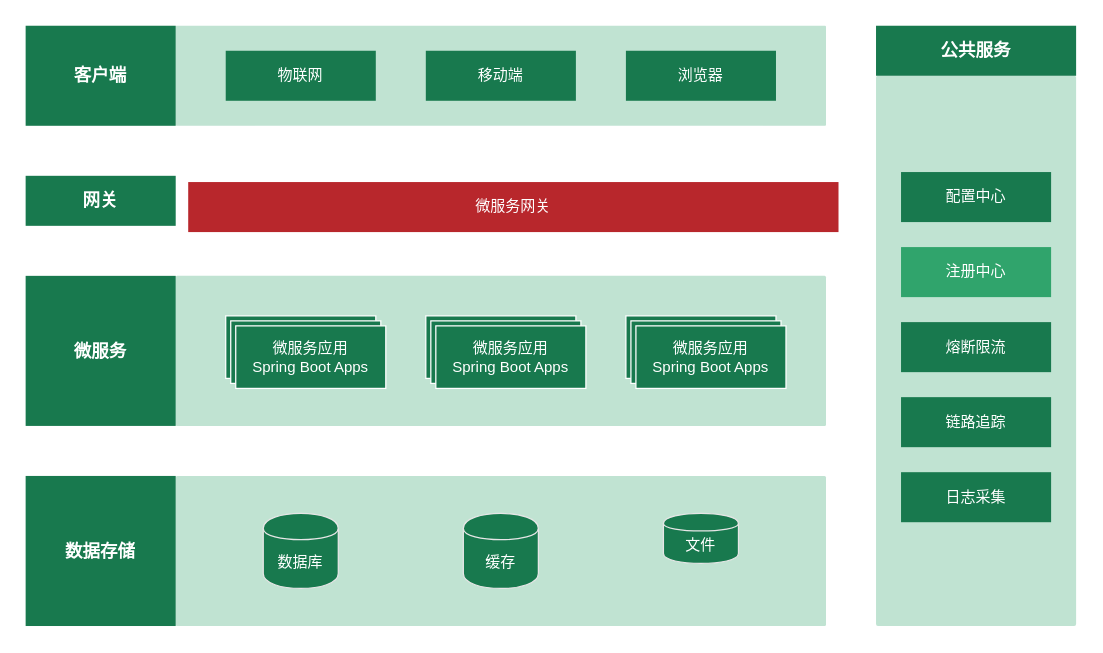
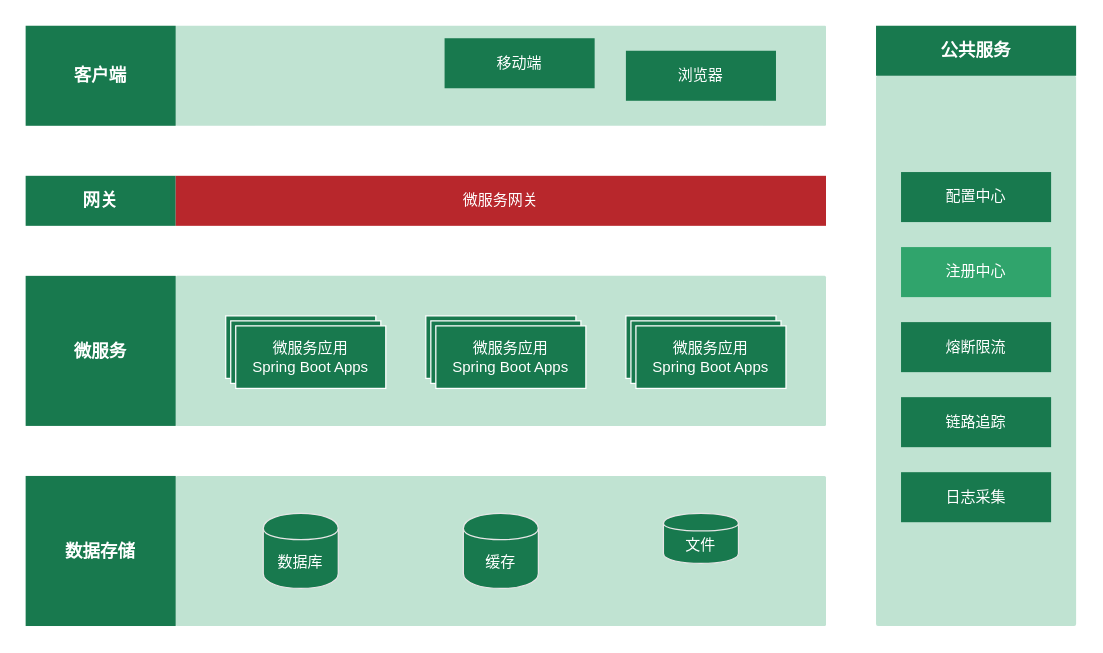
- <mxCell id="7" value="物联网" style="rounded=0;whiteSpace=wrap;html=1;fillColor=#18794E;fontSize=12;strokeColor=none;fontColor=#FFFFFF;fontStyle=0" parent="1" vertex="1"><mxGeometry x="180" y="40" width="120" height="40" as="geometry" /></mxCell>
- <mxCell id="6" value="移动端" style="rounded=0;whiteSpace=wrap;html=1;fillColor=#18794E;fontSize=12;strokeColor=none;fontColor=#FFFFFF;align=center;verticalAlign=middle;fontFamily=Helvetica;fontStyle=0" parent="1" vertex="1"><mxGeometry x="340" y="40" width="120" height="40" as="geometry" /></mxCell>
+ <mxCell id="6" value="移动端" style="rounded=0;whiteSpace=wrap;html=1;fillColor=#18794E;fontSize=12;strokeColor=none;fontColor=#FFFFFF;align=center;verticalAlign=middle;fontFamily=Helvetica;fontStyle=0" parent="1" vertex="1"><mxGeometry x="355" y="30" width="120" height="40" as="geometry" /></mxCell>
- <mxCell id="5" value="微服务网关" style="rounded=0;whiteSpace=wrap;html=1;fillColor=#b8272c;fontSize=12;strokeColor=none;fontColor=#FFFFFF;fontStyle=0;align=center;verticalAlign=middle;arcSize=1;fontFamily=Helvetica;" parent="1" vertex="1"><mxGeometry x="150" y="145" width="520" height="40" as="geometry" /></mxCell>
+ <mxCell id="5" value="微服务网关" style="rounded=0;whiteSpace=wrap;html=1;fillColor=#b8272c;fontSize=12;strokeColor=none;fontColor=#FFFFFF;fontStyle=0;align=center;verticalAlign=middle;arcSize=1;fontFamily=Helvetica;" parent="1" vertex="1"><mxGeometry x="140" y="140" width="520" height="40" as="geometry" /></mxCell>
